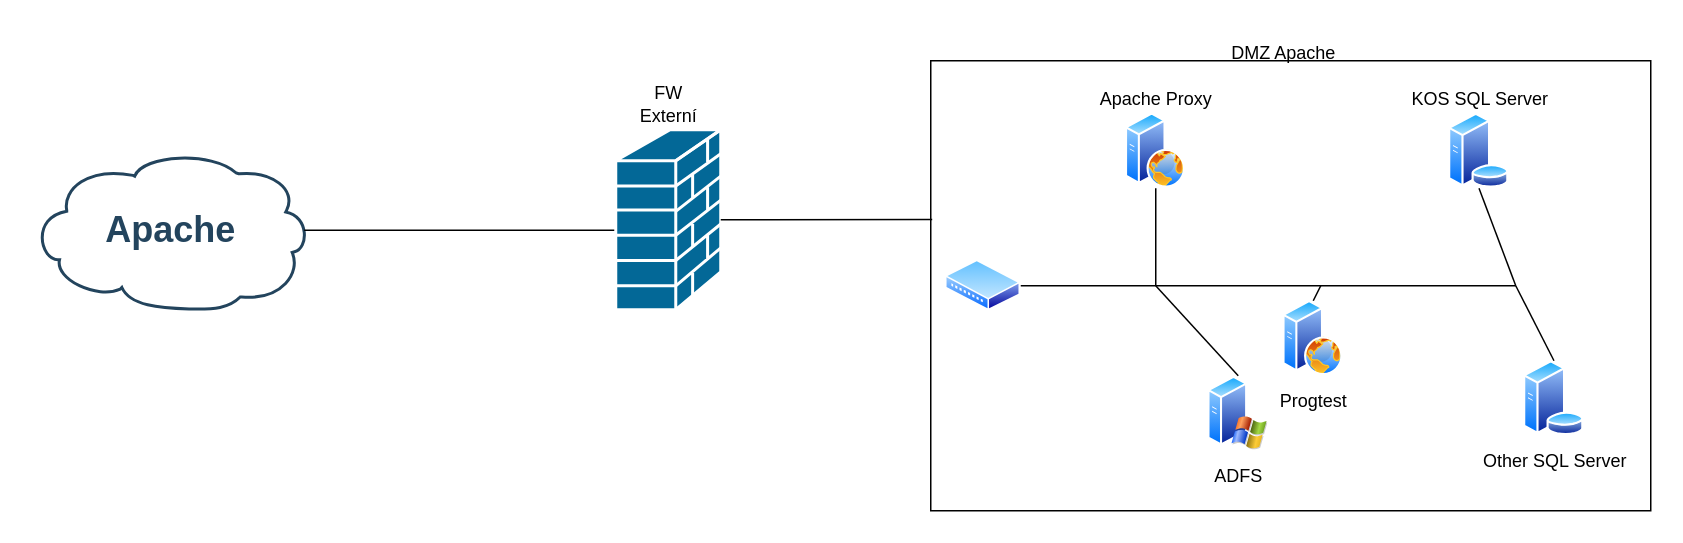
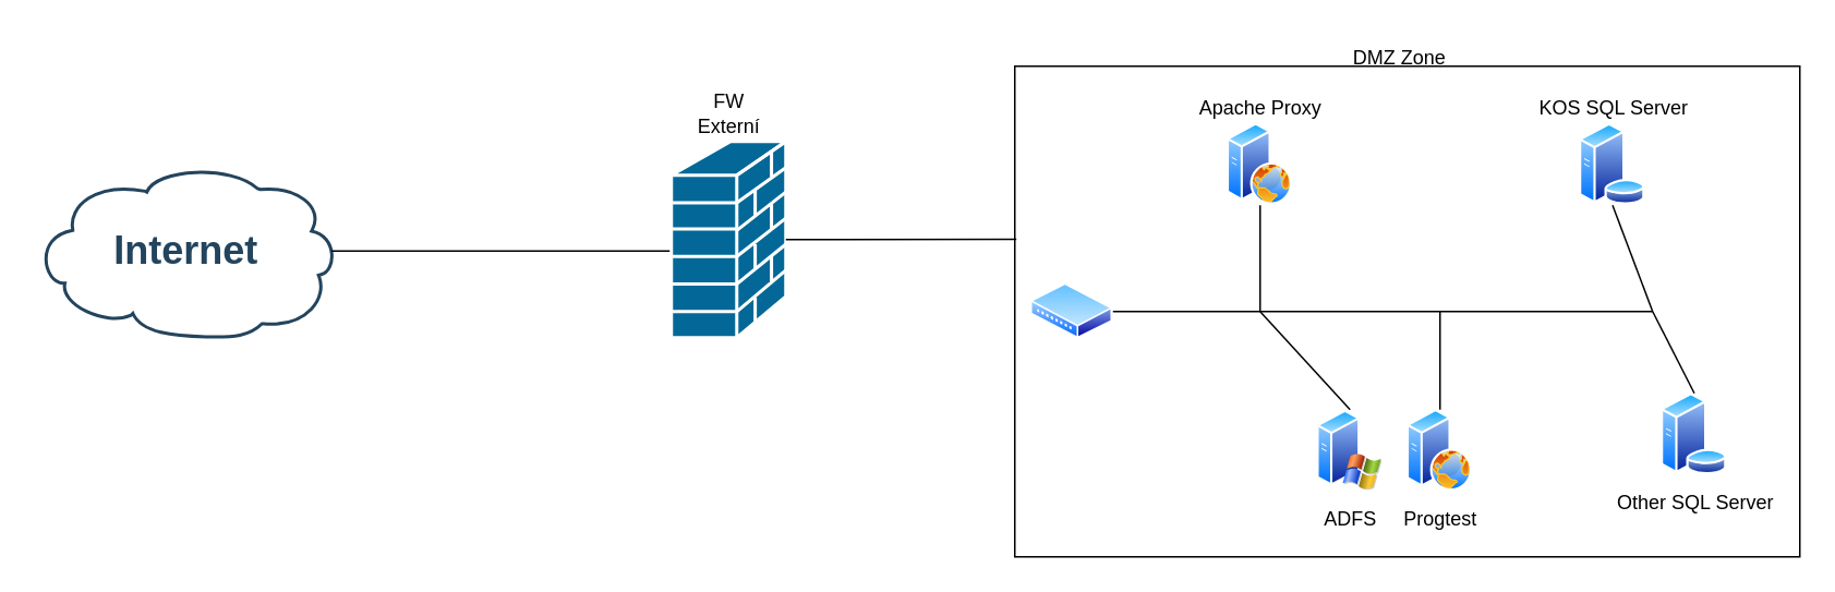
- <mxCell id="12" value="DMZ Apache" style="text;html=1;align=center;verticalAlign=middle;resizable=0;points=[];autosize=1;strokeColor=none;fillColor=none;" vertex="1" parent="1"><mxGeometry x="815" width="80" height="30" as="geometry" y="20" /></mxCell>
+ <mxCell id="12" value="DMZ Zone" style="text;html=1;align=center;verticalAlign=middle;resizable=0;points=[];autosize=1;strokeColor=none;fillColor=none;" vertex="1" parent="1"><mxGeometry x="815" width="80" height="30" as="geometry" y="20" /></mxCell>
- <mxCell id="2" value="Apache" style="shape=mxgraph.cisco.storage.cloud;html=1;dashed=0;strokeColor=#23445D;fillColor=#ffffff;strokeWidth=2;fontFamily=Helvetica;fontSize=24;fontColor=#23445D;align=center;fontStyle=1" parent="1" vertex="1"><mxGeometry x="20" y="100" width="186" height="106" as="geometry" /></mxCell>
+ <mxCell id="2" value="Internet" style="shape=mxgraph.cisco.storage.cloud;html=1;dashed=0;strokeColor=#23445D;fillColor=#ffffff;strokeWidth=2;fontFamily=Helvetica;fontSize=24;fontColor=#23445D;align=center;fontStyle=1" parent="1" vertex="1"><mxGeometry x="20" y="100" width="186" height="106" as="geometry" /></mxCell>
- <mxCell id="7" value="Progtest" style="aspect=fixed;perimeter=ellipsePerimeter;html=1;align=center;shadow=0;dashed=0;spacingTop=3;image;image=img/lib/active_directory/web_server.svg;" vertex="1" parent="1"><mxGeometry x="855" y="200" width="40" height="50" as="geometry" /></mxCell>
+ <mxCell id="7" value="Progtest" style="aspect=fixed;perimeter=ellipsePerimeter;html=1;align=center;shadow=0;dashed=0;spacingTop=3;image;image=img/lib/active_directory/web_server.svg;" vertex="1" parent="1"><mxGeometry x="860" y="250" width="40" height="50" as="geometry" /></mxCell>
